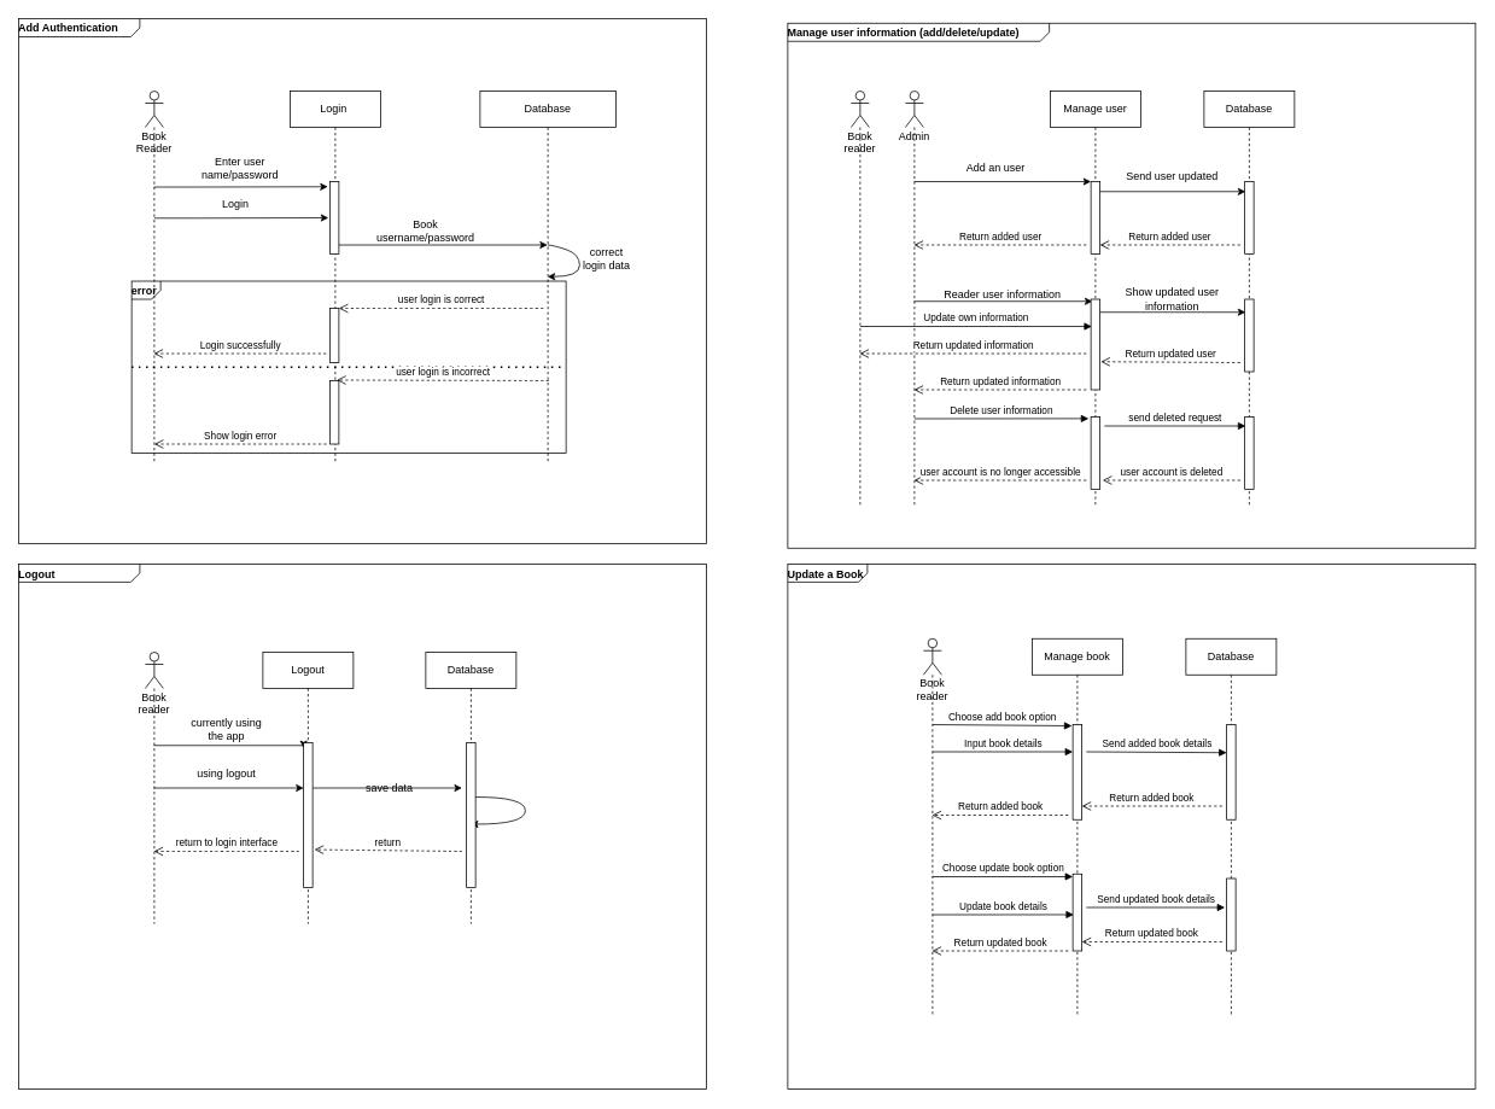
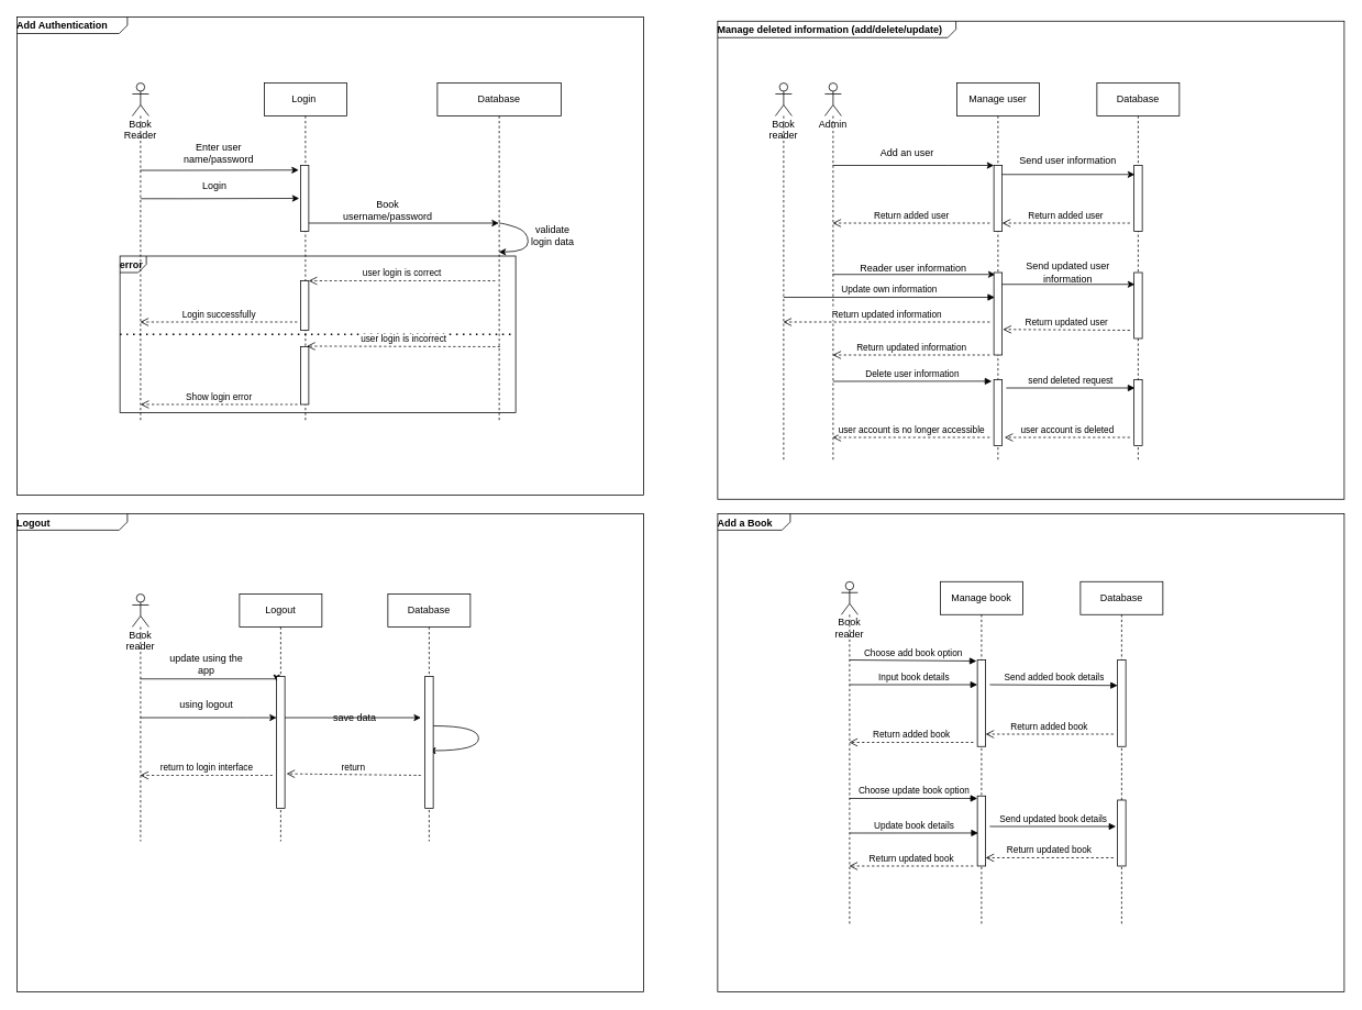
- <mxCell id="38" value="&lt;p style=&quot;margin: 0px ; margin-top: 4px ; margin-left: 5px ; text-align: left&quot;&gt;&lt;/p&gt;&lt;b&gt;Manage user information (add/delete/update)&lt;br&gt;&lt;/b&gt;" style="html=1;shape=mxgraph.sysml.package;overflow=fill;labelX=289;align=left;spacingLeft=5;verticalAlign=top;spacingTop=-3;fillColor=none;" vertex="1" parent="1"><mxGeometry x="870" y="25" width="760" height="580" as="geometry" /></mxCell>
+ <mxCell id="38" value="&lt;p style=&quot;margin: 0px ; margin-top: 4px ; margin-left: 5px ; text-align: left&quot;&gt;&lt;/p&gt;&lt;b&gt;Manage deleted information (add/delete/update)&lt;br&gt;&lt;/b&gt;" style="html=1;shape=mxgraph.sysml.package;overflow=fill;labelX=289;align=left;spacingLeft=5;verticalAlign=top;spacingTop=-3;fillColor=none;" vertex="1" parent="1"><mxGeometry x="870" y="25" width="760" height="580" as="geometry" /></mxCell>
- <mxCell id="53" value="Send user updated" style="text;html=1;strokeColor=none;fillColor=none;align=center;verticalAlign=middle;whiteSpace=wrap;rounded=0;" vertex="1" parent="1"><mxGeometry x="1230" y="180" width="130" height="30" as="geometry" /></mxCell>
+ <mxCell id="53" value="Send user information" style="text;html=1;strokeColor=none;fillColor=none;align=center;verticalAlign=middle;whiteSpace=wrap;rounded=0;" vertex="1" parent="1"><mxGeometry x="1230" y="180" width="130" height="30" as="geometry" /></mxCell>
- <mxCell id="15" value="correct login data" style="text;html=1;strokeColor=none;fillColor=none;align=center;verticalAlign=middle;whiteSpace=wrap;rounded=0;" vertex="1" parent="1"><mxGeometry x="640" y="270" width="60" height="30" as="geometry" /></mxCell>
+ <mxCell id="15" value="validate login data" style="text;html=1;strokeColor=none;fillColor=none;align=center;verticalAlign=middle;whiteSpace=wrap;rounded=0;" vertex="1" parent="1"><mxGeometry x="640" y="270" width="60" height="30" as="geometry" /></mxCell>
- <mxCell id="56" value="Show updated user information" style="text;html=1;strokeColor=none;fillColor=none;align=center;verticalAlign=middle;whiteSpace=wrap;rounded=0;" vertex="1" parent="1"><mxGeometry x="1230" y="315" width="130" height="30" as="geometry" /></mxCell>
+ <mxCell id="56" value="Send updated user information" style="text;html=1;strokeColor=none;fillColor=none;align=center;verticalAlign=middle;whiteSpace=wrap;rounded=0;" vertex="1" parent="1"><mxGeometry x="1230" y="315" width="130" height="30" as="geometry" /></mxCell>
- <mxCell id="58" value="&lt;p style=&quot;margin: 0px ; margin-top: 4px ; margin-left: 5px ; text-align: left&quot;&gt;&lt;/p&gt;&lt;b&gt;Update a Book&lt;br&gt;&lt;/b&gt;" style="html=1;shape=mxgraph.sysml.package;overflow=fill;labelX=88.33;align=left;spacingLeft=5;verticalAlign=top;spacingTop=-3;fillColor=none;" vertex="1" parent="1"><mxGeometry x="870" y="622.5" width="760" height="580" as="geometry" /></mxCell>
+ <mxCell id="58" value="&lt;p style=&quot;margin: 0px ; margin-top: 4px ; margin-left: 5px ; text-align: left&quot;&gt;&lt;/p&gt;&lt;b&gt;Add a Book&lt;br&gt;&lt;/b&gt;" style="html=1;shape=mxgraph.sysml.package;overflow=fill;labelX=88.33;align=left;spacingLeft=5;verticalAlign=top;spacingTop=-3;fillColor=none;" vertex="1" parent="1"><mxGeometry x="870" y="622.5" width="760" height="580" as="geometry" /></mxCell>
- <mxCell id="29" value="currently using the app" style="text;html=1;strokeColor=none;fillColor=none;align=center;verticalAlign=middle;whiteSpace=wrap;rounded=0;" vertex="1" parent="1"><mxGeometry x="200" y="790" width="100" height="30" as="geometry" /></mxCell>
+ <mxCell id="29" value="update using the app" style="text;html=1;strokeColor=none;fillColor=none;align=center;verticalAlign=middle;whiteSpace=wrap;rounded=0;" vertex="1" parent="1"><mxGeometry x="200" y="790" width="100" height="30" as="geometry" /></mxCell>
